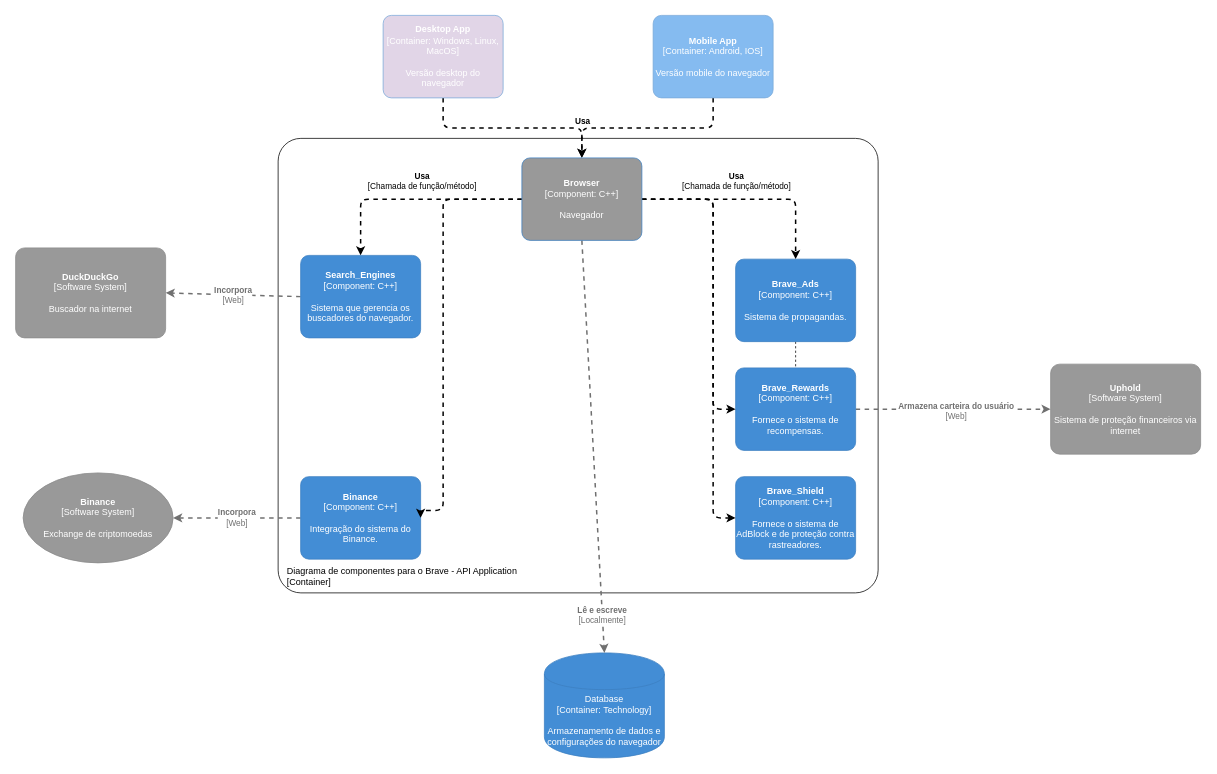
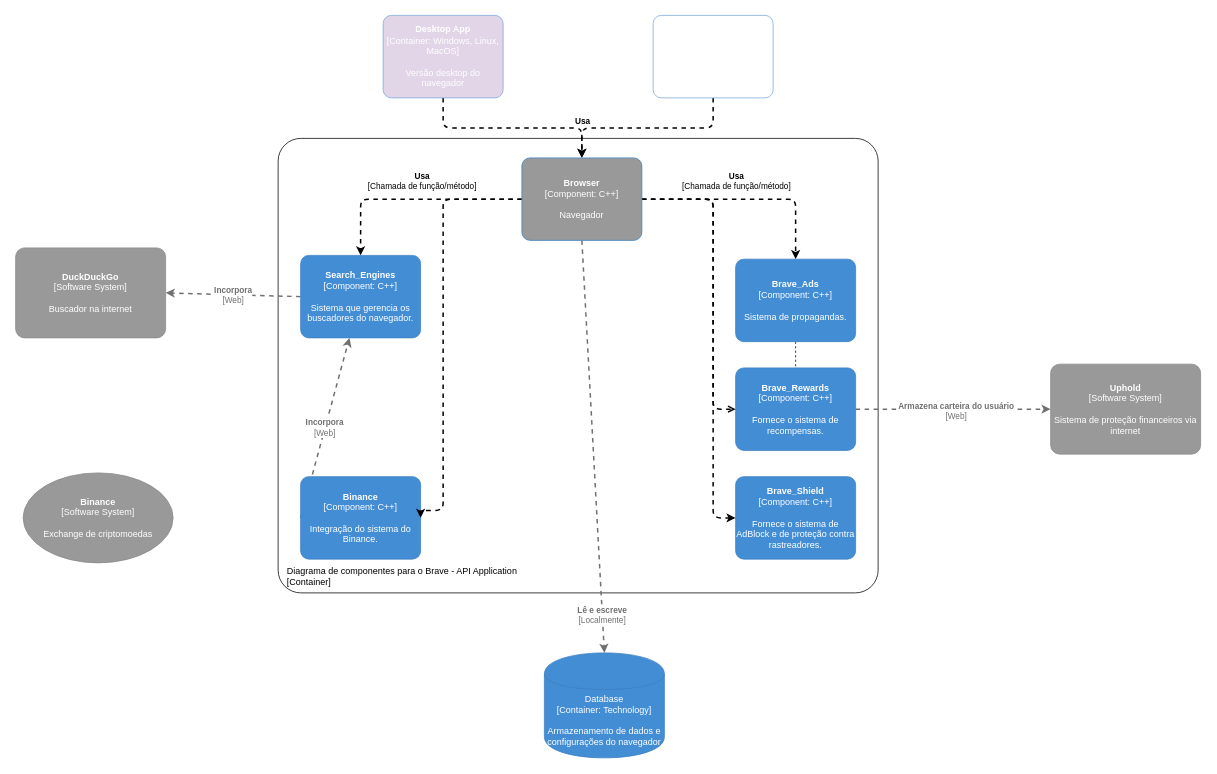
- <mxCell id="7" value="&lt;b&gt;Mobile App&lt;/b&gt;&lt;div&gt;[Container: Android, IOS]&lt;/div&gt;&lt;br&gt;&lt;div&gt;Versão mobile do navegador&lt;/div&gt;" style="rounded=1;whiteSpace=wrap;html=1;labelBackgroundColor=none;fillColor=#85BBF0;fontColor=#ffffff;align=center;arcSize=10;strokeColor=#78A8D8;metaEdit=1;metaData={&quot;c4Type&quot;:{&quot;editable&quot;:false}};points=[[0.25,0,0],[0.5,0,0],[0.75,0,0],[1,0.25,0],[1,0.5,0],[1,0.75,0],[0.75,1,0],[0.5,1,0],[0.25,1,0],[0,0.75,0],[0,0.5,0],[0,0.25,0]];" parent="1" vertex="1"><mxGeometry x="870" y="20" width="160" height="110.0" as="geometry" /></mxCell>
+ <mxCell id="7" value="&lt;b&gt;Mobile App&lt;/b&gt;&lt;div&gt;[Container: Android, IOS]&lt;/div&gt;&lt;br&gt;&lt;div&gt;Versão mobile do navegador&lt;/div&gt;" style="rounded=1;whiteSpace=wrap;html=1;labelBackgroundColor=none;fillColor=#ffffff;fontColor=#ffffff;align=center;arcSize=10;strokeColor=#78A8D8;metaEdit=1;metaData={&quot;c4Type&quot;:{&quot;editable&quot;:false}};points=[[0.25,0,0],[0.5,0,0],[0.75,0,0],[1,0.25,0],[1,0.5,0],[1,0.75,0],[0.75,1,0],[0.5,1,0],[0.25,1,0],[0,0.75,0],[0,0.5,0],[0,0.25,0]];" parent="1" vertex="1"><mxGeometry x="870" y="20" width="160" height="110.0" as="geometry" /></mxCell>
- <mxCell id="26" style="edgeStyle=orthogonalEdgeStyle;rounded=1;jumpStyle=none;orthogonalLoop=1;jettySize=auto;html=1;exitX=1;exitY=0.5;exitDx=0;exitDy=0;exitPerimeter=0;entryX=0;entryY=0.5;entryDx=0;entryDy=0;entryPerimeter=0;shadow=0;dashed=1;endArrow=classic;endFill=1;strokeWidth=2;" parent="1" source="29" target="17" edge="1"><mxGeometry relative="1" as="geometry"><Array as="points"><mxPoint x="950" y="265" /><mxPoint x="950" y="545" /></Array></mxGeometry></mxCell>
+ <mxCell id="26" style="edgeStyle=orthogonalEdgeStyle;rounded=1;jumpStyle=none;orthogonalLoop=1;jettySize=auto;html=1;exitX=1;exitY=0.5;exitDx=0;exitDy=0;exitPerimeter=0;entryX=0;entryY=0.5;entryDx=0;entryDy=0;entryPerimeter=0;shadow=0;dashed=1;endArrow=open;endFill=1;strokeWidth=2;" parent="1" source="29" target="17" edge="1"><mxGeometry relative="1" as="geometry"><Array as="points"><mxPoint x="950" y="265" /><mxPoint x="950" y="545" /></Array></mxGeometry></mxCell>
- <mxCell id="13" value="&lt;div style=&quot;text-align: left&quot;&gt;&lt;div style=&quot;text-align: center&quot;&gt;&lt;b&gt;Incorpora&lt;/b&gt;&lt;/div&gt;&lt;div style=&quot;text-align: center&quot;&gt;[Web]&lt;/div&gt;&lt;/div&gt;" style="edgeStyle=none;rounded=0;html=1;entryX=1;entryY=0.5;jettySize=auto;orthogonalLoop=1;strokeColor=#707070;strokeWidth=2;fontColor=#707070;jumpStyle=none;dashed=1;metaEdit=1;metaData={&quot;c4Type&quot;:{&quot;editable&quot;:false}};entryDx=0;entryDy=0;entryPerimeter=0;exitX=0;exitY=0.5;exitDx=0;exitDy=0;exitPerimeter=0;" parent="1" source="18" target="11" edge="1"><mxGeometry width="160" relative="1" as="geometry"><mxPoint x="330" y="610" as="sourcePoint" /><mxPoint x="270" y="630" as="targetPoint" /></mxGeometry></mxCell>
+ <mxCell id="13" value="&lt;div style=&quot;text-align: left&quot;&gt;&lt;div style=&quot;text-align: center&quot;&gt;&lt;b&gt;Incorpora&lt;/b&gt;&lt;/div&gt;&lt;div style=&quot;text-align: center&quot;&gt;[Web]&lt;/div&gt;&lt;/div&gt;" style="edgeStyle=none;rounded=0;html=1;jettySize=auto;orthogonalLoop=1;strokeColor=#707070;strokeWidth=2;fontColor=#707070;jumpStyle=none;dashed=1;metaEdit=1;metaData={&quot;c4Type&quot;:{&quot;editable&quot;:false}};exitX=0;exitY=0.5;exitDx=0;exitDy=0;exitPerimeter=0;" parent="1" source="18" target="21" edge="1"><mxGeometry width="160" relative="1" as="geometry"><mxPoint x="330" y="610" as="sourcePoint" /><mxPoint x="270" y="630" as="targetPoint" /></mxGeometry></mxCell>
